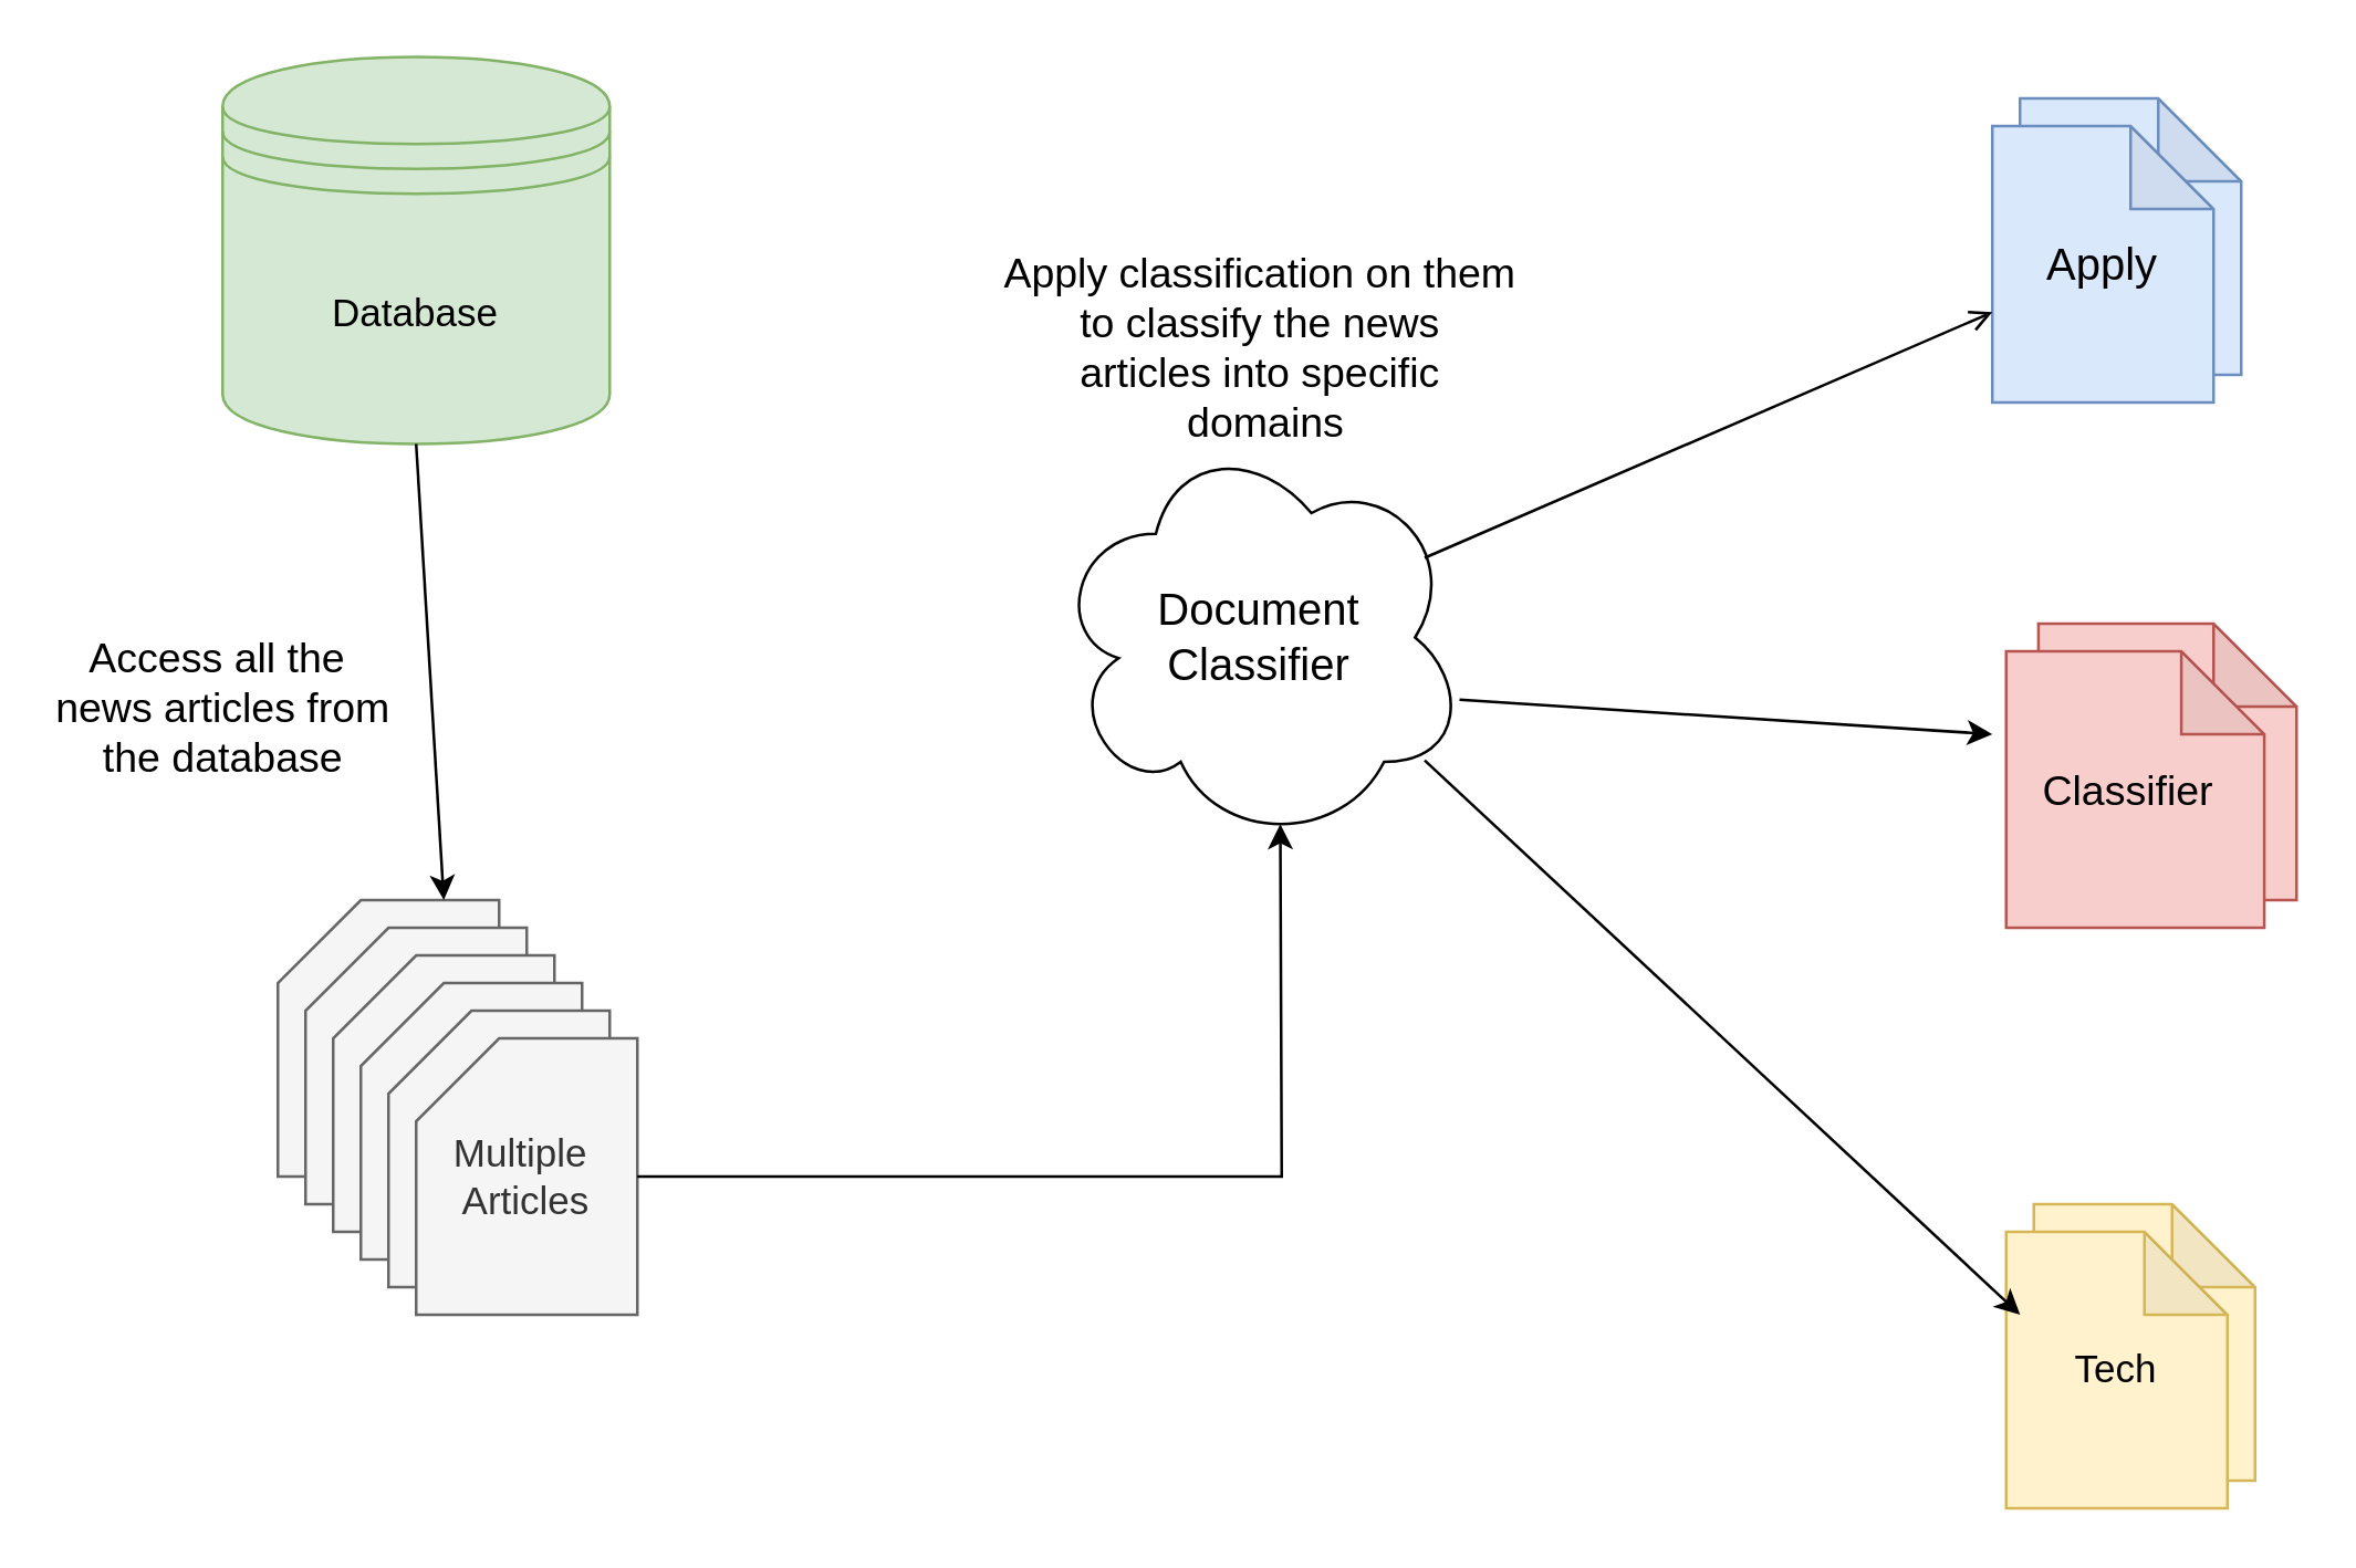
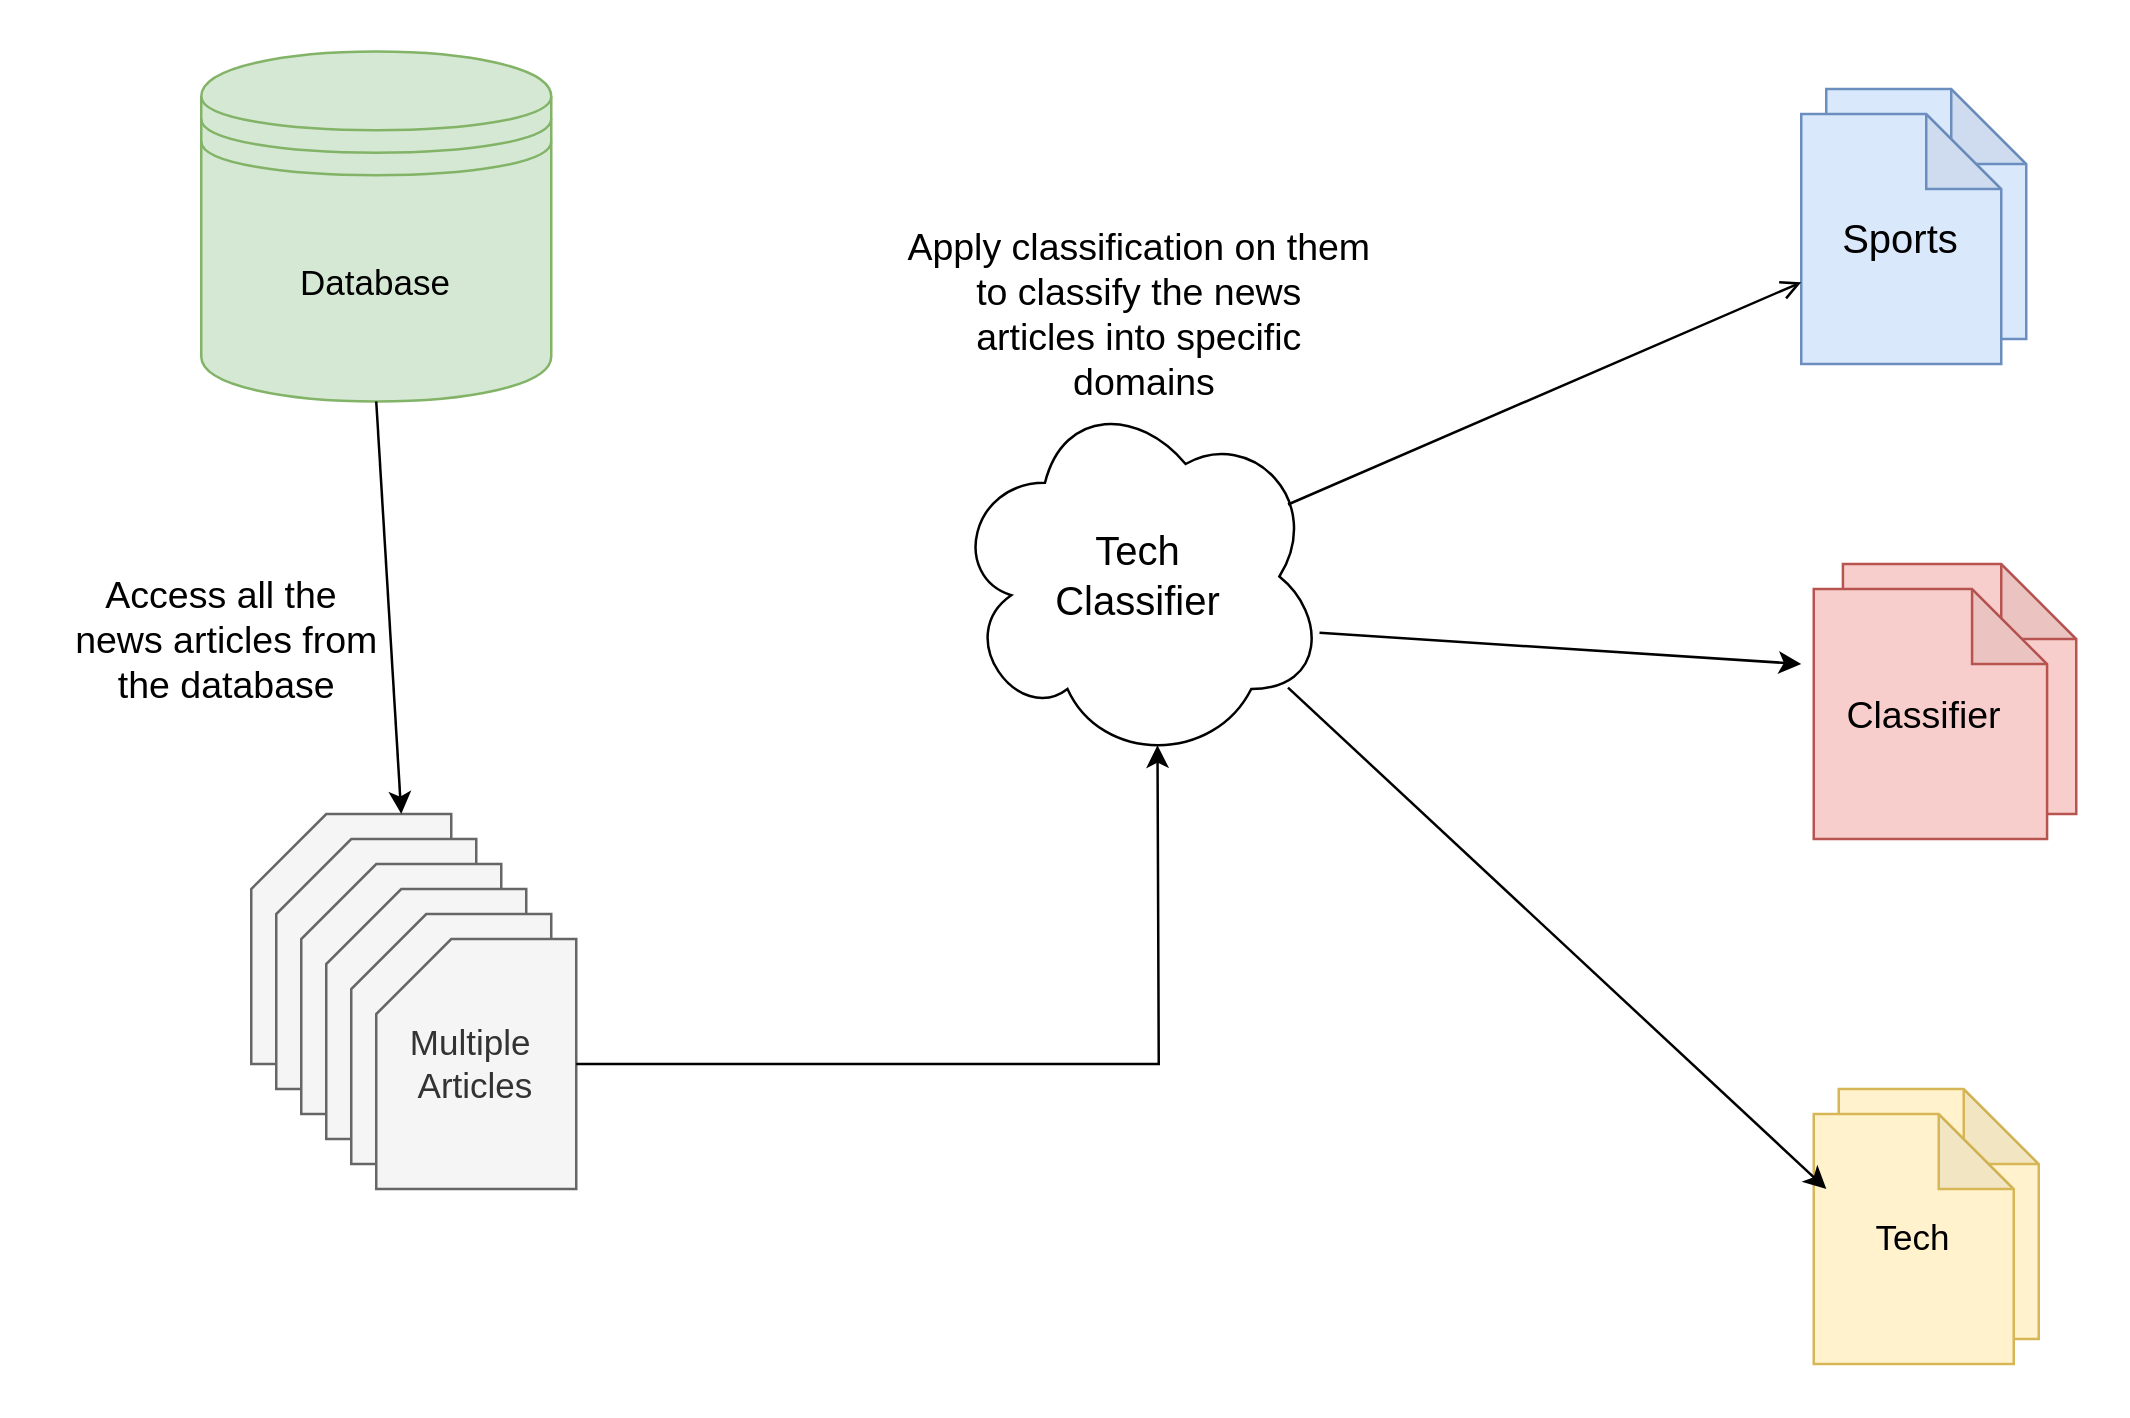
- <mxCell id="13" value="&lt;font style=&quot;font-size: 16px&quot;&gt;Apply&lt;/font&gt;" style="shape=note;whiteSpace=wrap;html=1;backgroundOutline=1;darkOpacity=0.05;fontSize=14;fillColor=#dae8fc;strokeColor=#6c8ebf;" vertex="1" parent="11"><mxGeometry y="10" width="80" height="100" as="geometry" /></mxCell>
+ <mxCell id="13" value="&lt;font style=&quot;font-size: 16px&quot;&gt;Sports&lt;/font&gt;" style="shape=note;whiteSpace=wrap;html=1;backgroundOutline=1;darkOpacity=0.05;fontSize=14;fillColor=#dae8fc;strokeColor=#6c8ebf;" vertex="1" parent="11"><mxGeometry y="10" width="80" height="100" as="geometry" /></mxCell>
- <mxCell id="10" value="&lt;font style=&quot;font-size: 16px&quot;&gt;Document &lt;br&gt;Classifier&lt;/font&gt;" style="ellipse;shape=cloud;whiteSpace=wrap;html=1;fontSize=14;" vertex="1" parent="1"><mxGeometry x="380" y="155" width="150" height="150" as="geometry" /></mxCell>
+ <mxCell id="10" value="&lt;font style=&quot;font-size: 16px&quot;&gt;Tech &lt;br&gt;Classifier&lt;/font&gt;" style="ellipse;shape=cloud;whiteSpace=wrap;html=1;fontSize=14;" vertex="1" parent="1"><mxGeometry x="380" y="155" width="150" height="150" as="geometry" /></mxCell>
- <mxCell id="25" value="Access all the&amp;nbsp;&lt;br&gt;news articles from &lt;br&gt;the database" style="text;html=1;align=center;verticalAlign=middle;resizable=0;points=[];autosize=1;strokeColor=none;fillColor=none;fontSize=15;" vertex="1" parent="1"><mxGeometry x="10" y="225" width="140" height="60" as="geometry" /></mxCell>
+ <mxCell id="25" value="Access all the&amp;nbsp;&lt;br&gt;news articles from &lt;br&gt;the database" style="text;html=1;align=center;verticalAlign=middle;resizable=0;points=[];autosize=1;strokeColor=none;fillColor=none;fontSize=15;" vertex="1" parent="1"><mxGeometry y="225" width="140" height="60" as="geometry" x="20" /></mxCell>
